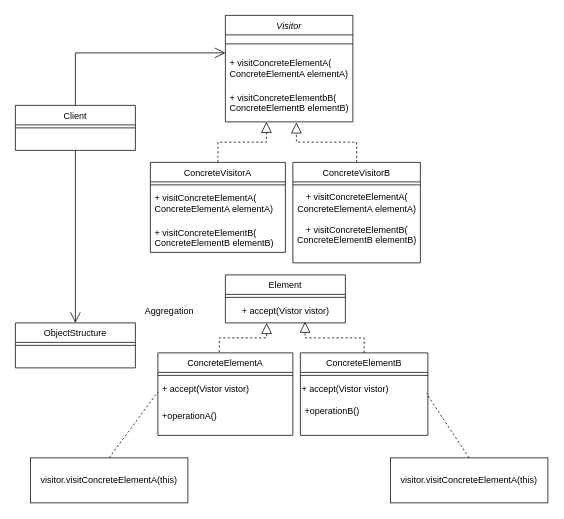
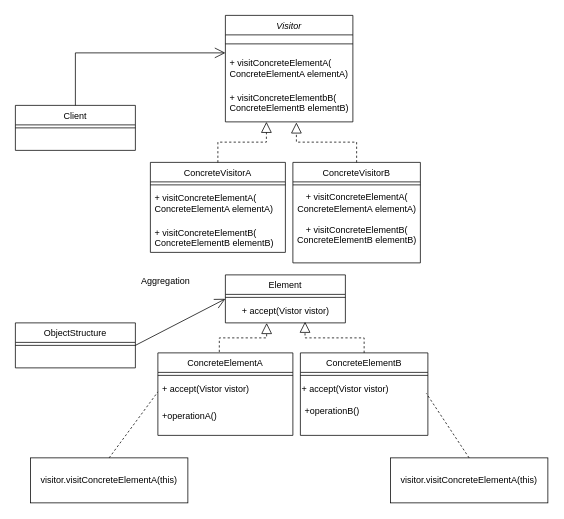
- <mxCell id="19" value="" style="endArrow=open;endFill=1;endSize=12;html=1;rounded=0;exitX=0.5;exitY=1;exitDx=0;exitDy=0;entryX=0.5;entryY=0;entryDx=0;entryDy=0;" edge="1" parent="1" source="14" target="20"><mxGeometry width="160" relative="1" as="geometry"><mxPoint x="90" y="180" as="sourcePoint" /><mxPoint x="100" y="270" as="targetPoint" /></mxGeometry></mxCell>
- <mxCell id="40" value="Aggregation" style="text;html=1;align=center;verticalAlign=middle;resizable=0;points=[];autosize=1;strokeColor=none;fillColor=none;" vertex="1" parent="1"><mxGeometry x="180" y="400" width="90" height="30" as="geometry" /></mxCell>
+ <mxCell id="40" value="Aggregation" style="text;html=1;align=center;verticalAlign=middle;resizable=0;points=[];autosize=1;strokeColor=none;fillColor=none;" vertex="1" parent="1"><mxGeometry x="175" y="360" width="90" height="30" as="geometry" /></mxCell>
+ <mxCell id="22" value="" style="endArrow=open;endFill=1;endSize=12;html=1;rounded=0;exitX=1;exitY=0.5;exitDx=0;exitDy=0;entryX=0;entryY=0.5;entryDx=0;entryDy=0;" edge="1" parent="1" source="20" target="23"><mxGeometry width="160" relative="1" as="geometry"><mxPoint x="210" y="280" as="sourcePoint" /><mxPoint x="320" y="460" as="targetPoint" /></mxGeometry></mxCell>
